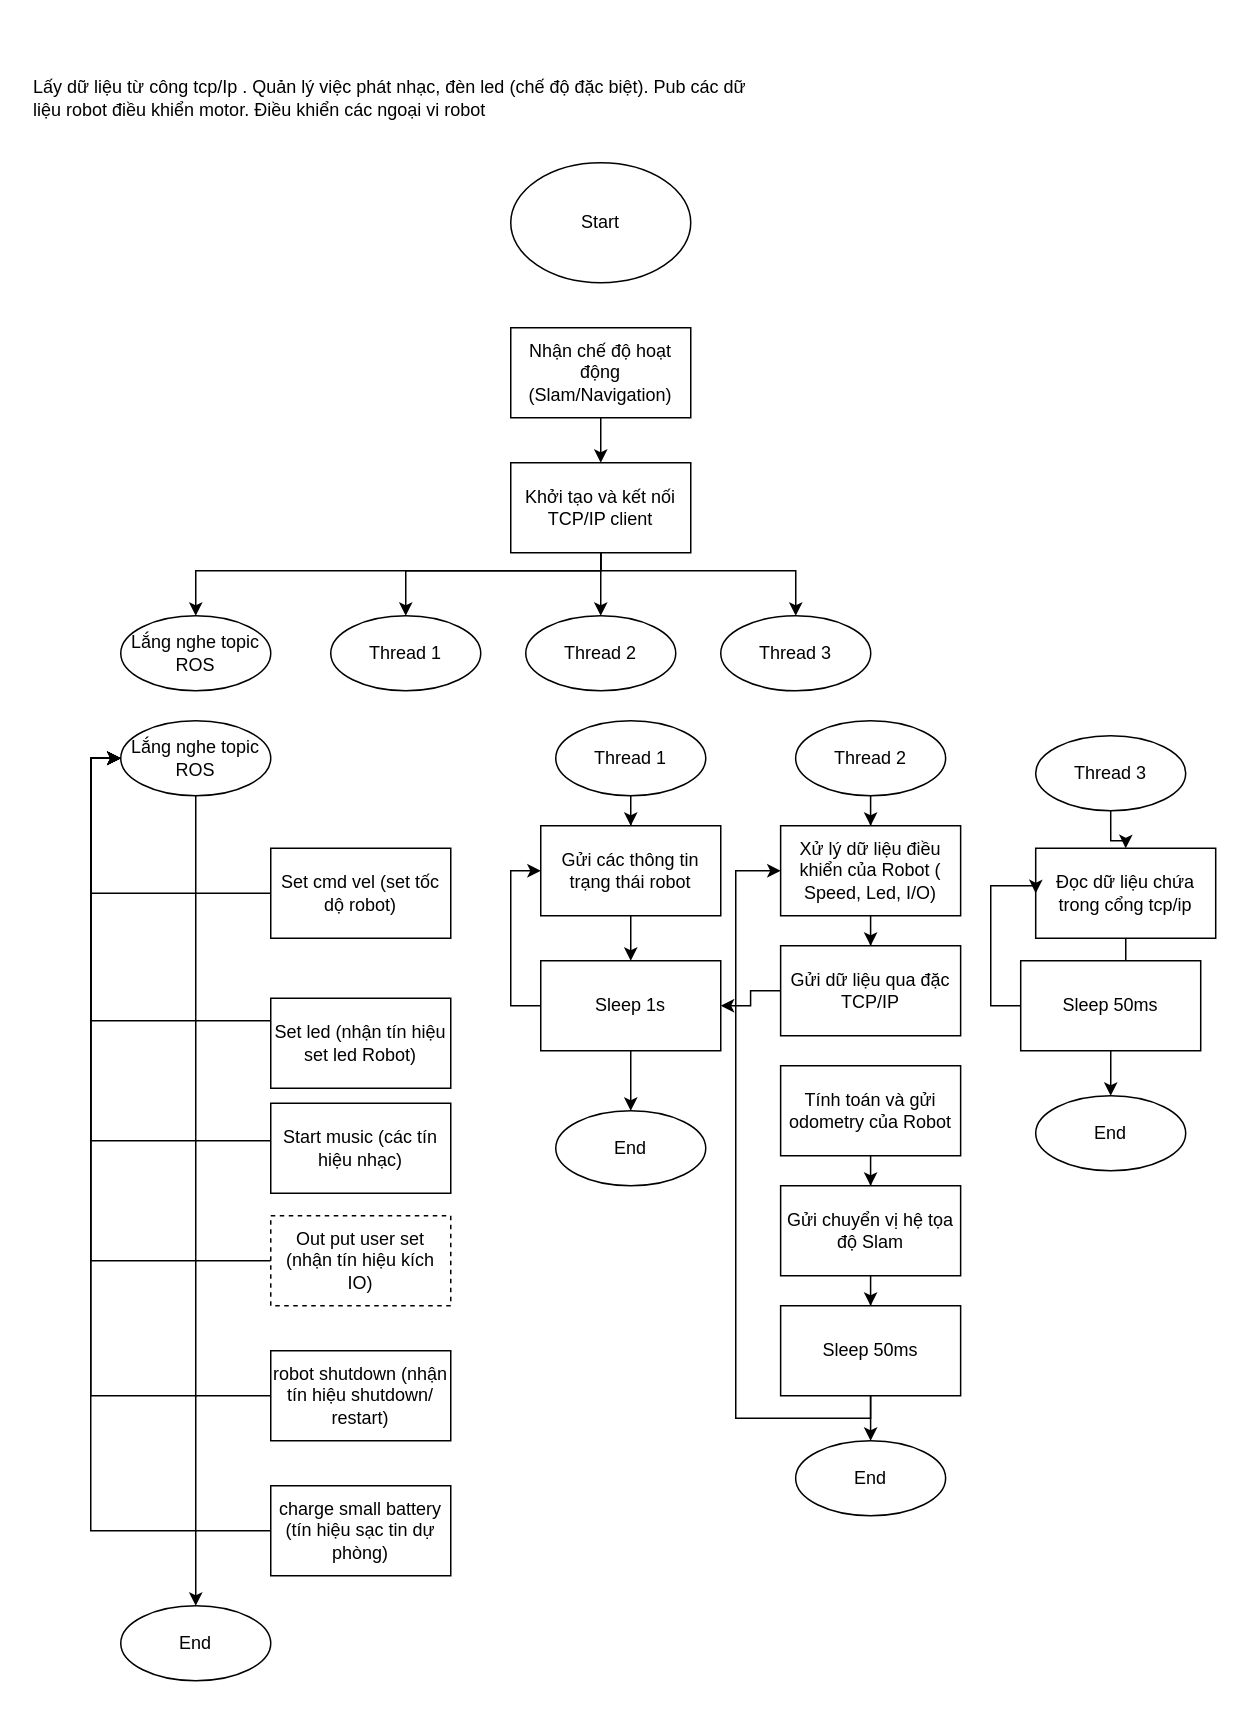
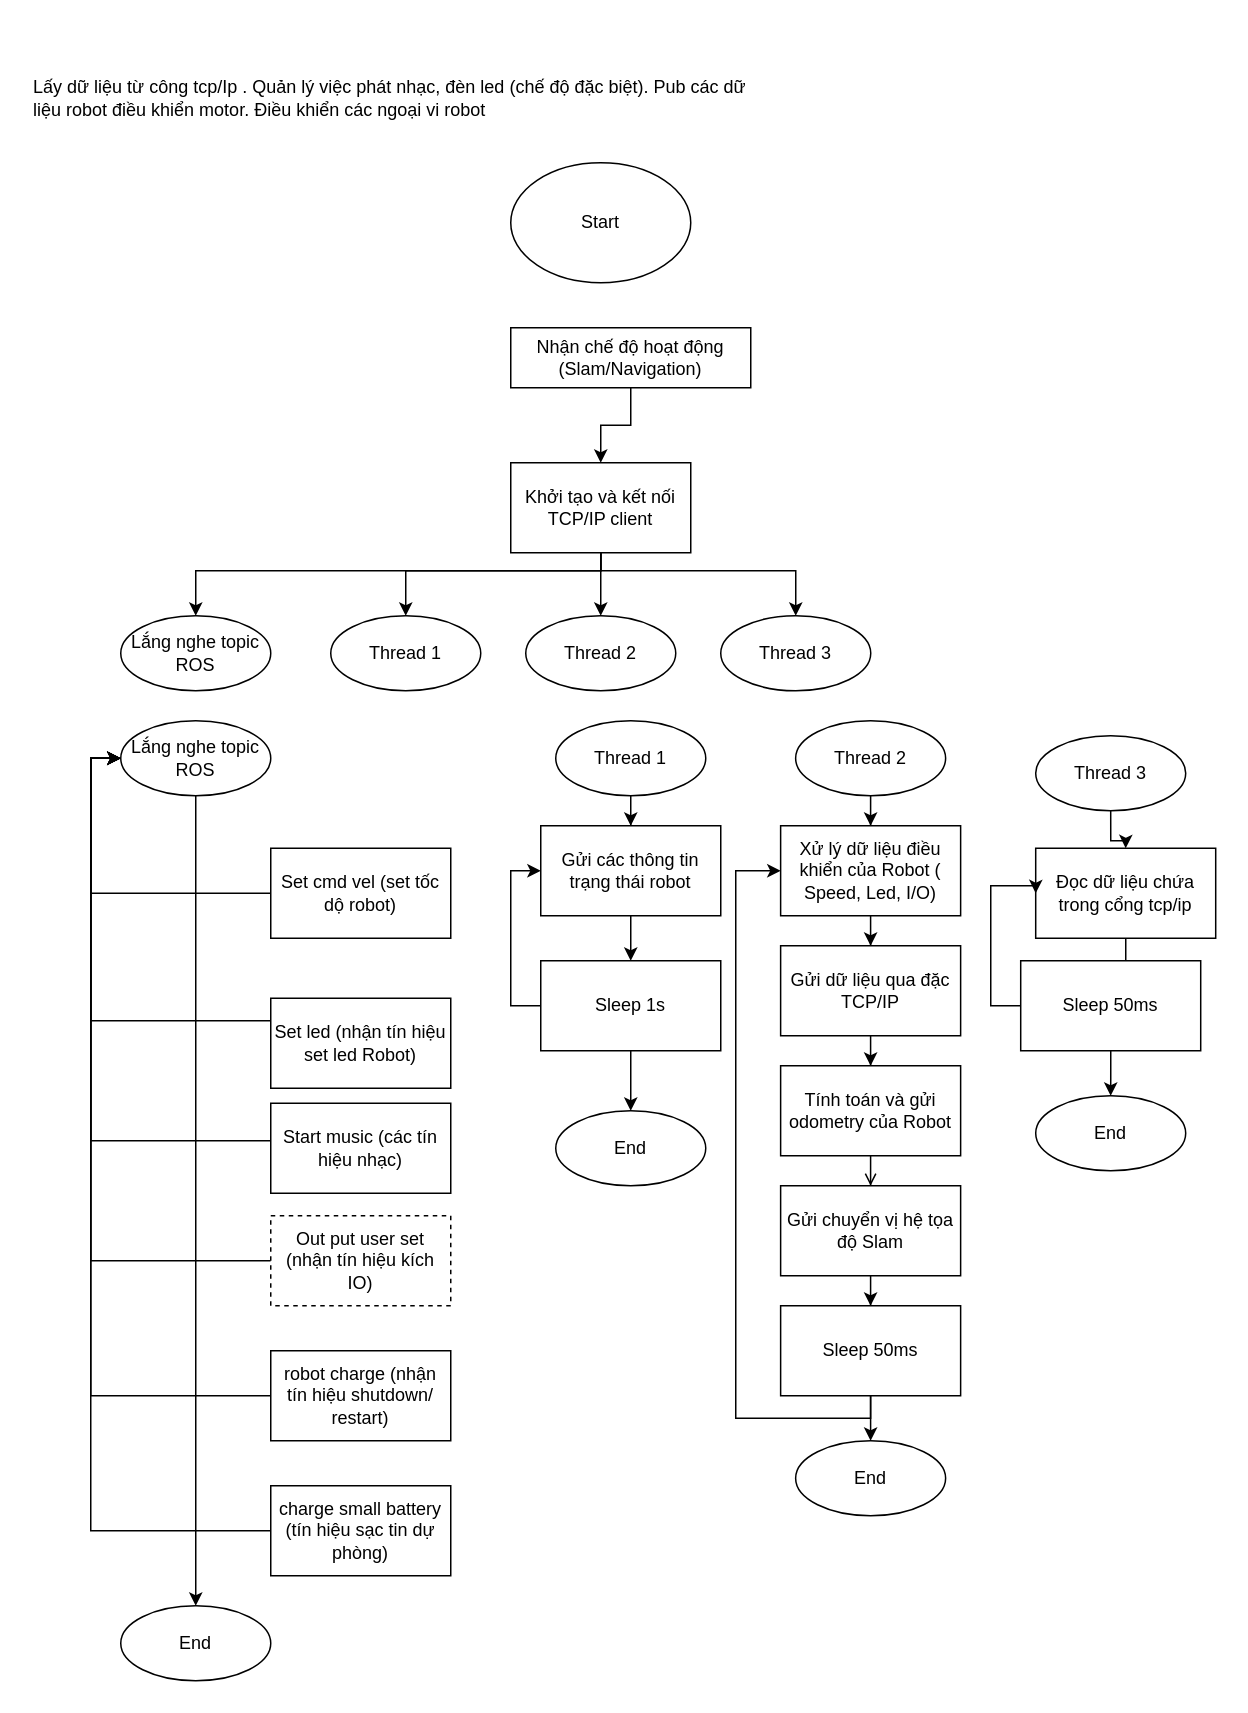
- <mxCell id="4" value="Nhận chế độ hoạt động (Slam/Navigation)" style="rounded=0;whiteSpace=wrap;html=1;" parent="1" vertex="1"><mxGeometry x="340" y="218" width="120" height="60" as="geometry" /></mxCell>
+ <mxCell id="4" value="Nhận chế độ hoạt động (Slam/Navigation)" style="rounded=0;whiteSpace=wrap;html=1;" parent="1" vertex="1"><mxGeometry x="340" y="218" width="160" height="40" as="geometry" /></mxCell>
- <mxCell id="27" style="edgeStyle=orthogonalEdgeStyle;rounded=0;orthogonalLoop=1;jettySize=auto;html=1;" parent="1" source="28" target="21" edge="1"><mxGeometry relative="1" as="geometry" /></mxCell>
+ <mxCell id="27" style="edgeStyle=orthogonalEdgeStyle;rounded=0;orthogonalLoop=1;jettySize=auto;html=1;entryX=0.5;entryY=0;entryDx=0;entryDy=0;" parent="1" source="28" target="30" edge="1"><mxGeometry relative="1" as="geometry" /></mxCell>
- <mxCell id="29" value="" style="edgeStyle=orthogonalEdgeStyle;rounded=0;orthogonalLoop=1;jettySize=auto;html=1;" parent="1" source="30" target="33" edge="1"><mxGeometry relative="1" as="geometry" /></mxCell>
+ <mxCell id="29" value="" style="edgeStyle=orthogonalEdgeStyle;rounded=0;orthogonalLoop=1;jettySize=auto;html=1;endArrow=open;" parent="1" source="30" target="33" edge="1"><mxGeometry relative="1" as="geometry" /></mxCell>
- <mxCell id="56" value="robot shutdown (nhận tín hiệu shutdown/ restart)" style="rounded=0;whiteSpace=wrap;html=1;" vertex="1" parent="1"><mxGeometry x="180" y="900" width="120" height="60" as="geometry" /></mxCell>
+ <mxCell id="56" value="robot charge (nhận tín hiệu shutdown/ restart)" style="rounded=0;whiteSpace=wrap;html=1;" vertex="1" parent="1"><mxGeometry x="180" y="900" width="120" height="60" as="geometry" /></mxCell>
